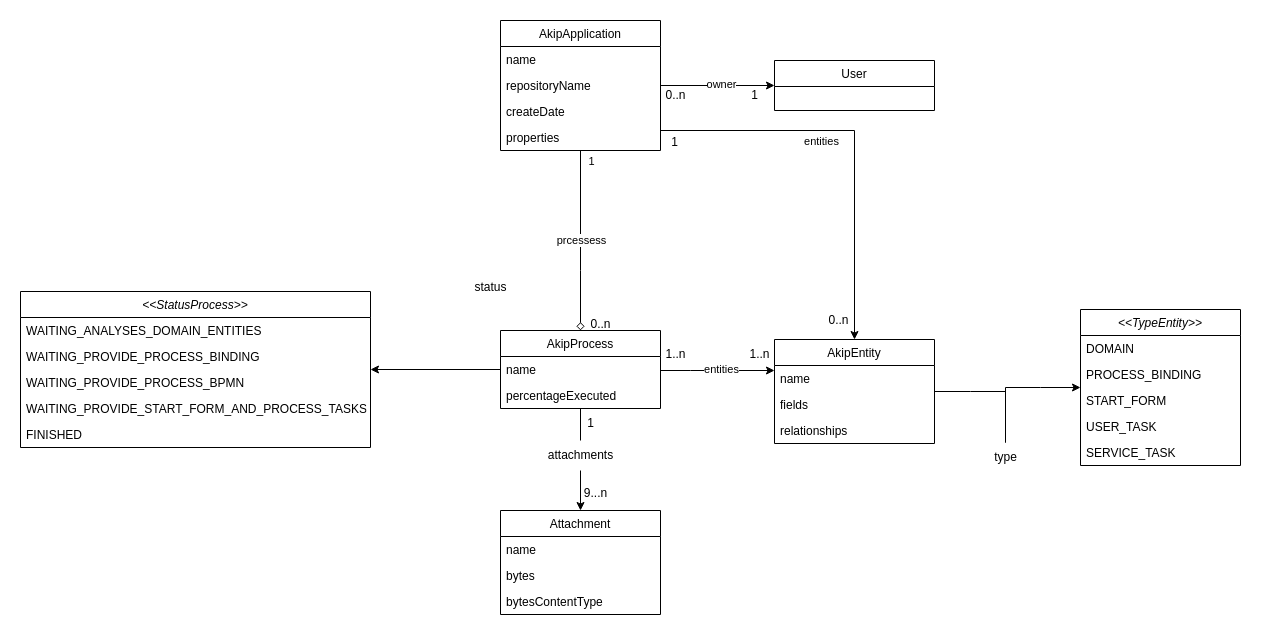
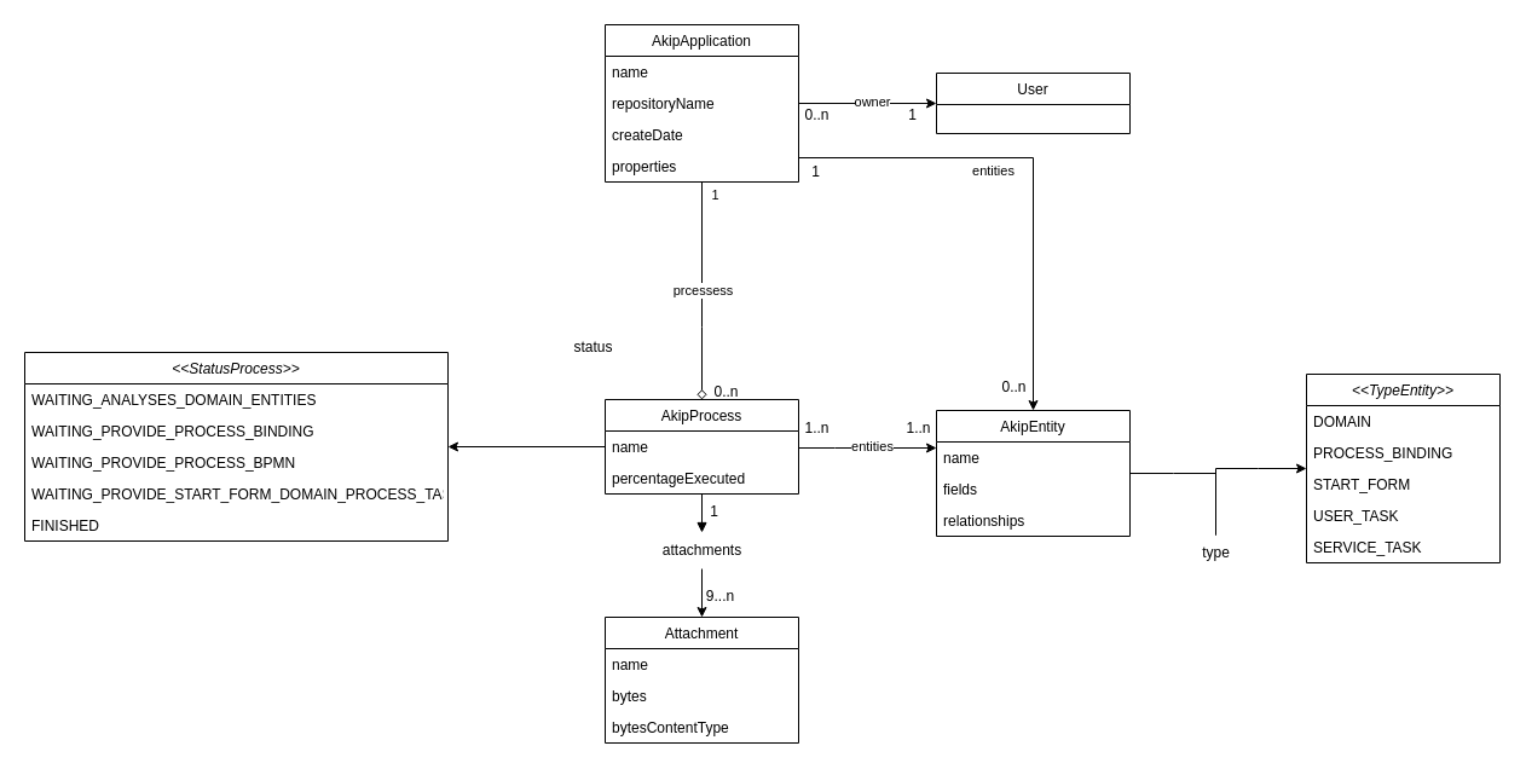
- <mxCell id="51" value="WAITING_PROVIDE_START_FORM_AND_PROCESS_TASKS" style="text;align=left;verticalAlign=top;spacingLeft=4;spacingRight=4;overflow=hidden;rotatable=0;points=[[0,0.5],[1,0.5]];portConstraint=eastwest;rounded=0;shadow=0;html=0;" parent="47" vertex="1"><mxGeometry y="104" width="350" height="26" as="geometry" /></mxCell>
+ <mxCell id="51" value="WAITING_PROVIDE_START_FORM_DOMAIN_PROCESS_TASKS" style="text;align=left;verticalAlign=top;spacingLeft=4;spacingRight=4;overflow=hidden;rotatable=0;points=[[0,0.5],[1,0.5]];portConstraint=eastwest;rounded=0;shadow=0;html=0;" parent="47" vertex="1"><mxGeometry y="104" width="350" height="26" as="geometry" /></mxCell>
- <mxCell id="39" value="" style="edgeStyle=orthogonalEdgeStyle;rounded=0;orthogonalLoop=1;jettySize=auto;html=1;endArrow=none;" parent="1" source="17" target="38" edge="1"><mxGeometry relative="1" as="geometry"><mxPoint x="670" y="425" as="sourcePoint" /><mxPoint x="580" y="460" as="targetPoint" /></mxGeometry></mxCell>
+ <mxCell id="39" value="" style="edgeStyle=orthogonalEdgeStyle;rounded=0;orthogonalLoop=1;jettySize=auto;html=1;endArrow=block;" parent="1" source="17" target="38" edge="1"><mxGeometry relative="1" as="geometry"><mxPoint x="670" y="425" as="sourcePoint" /><mxPoint x="580" y="460" as="targetPoint" /></mxGeometry></mxCell>
